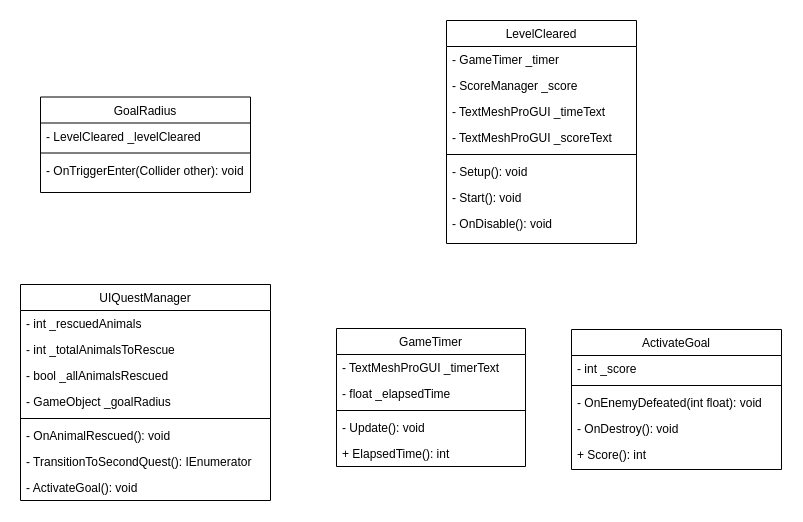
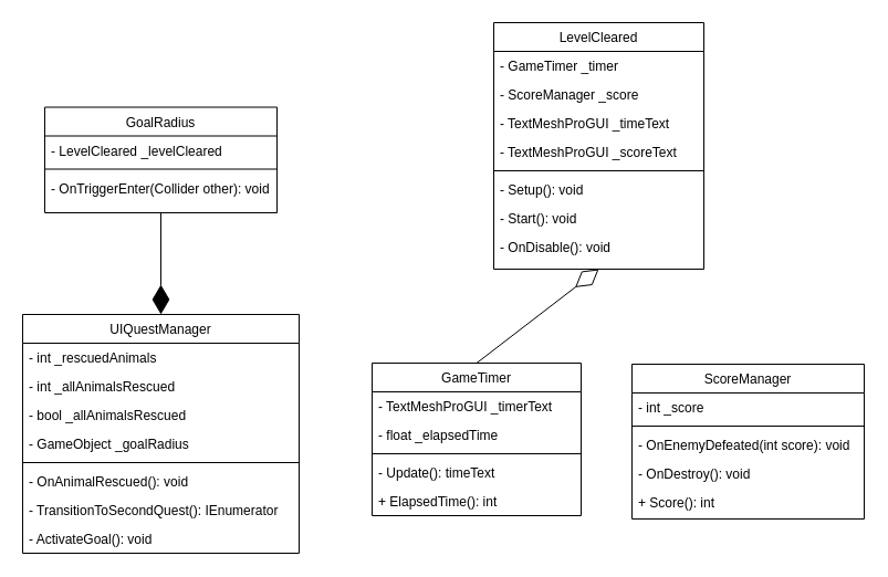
+ <mxCell id="37" value="" style="endArrow=diamondThin;endFill=1;endSize=24;html=1;rounded=0;exitX=0.5;exitY=1;exitDx=0;exitDy=0;entryX=0.5;entryY=0;entryDx=0;entryDy=0;" parent="1" source="32" target="2" edge="1"><mxGeometry width="160" relative="1" as="geometry"><mxPoint x="316" y="324" as="sourcePoint" /><mxPoint x="476" y="324" as="targetPoint" /></mxGeometry></mxCell>
+ <mxCell id="36" value="" style="endArrow=diamondThin;endFill=0;endSize=24;html=1;rounded=0;exitX=0.5;exitY=0;exitDx=0;exitDy=0;entryX=0.5;entryY=1;entryDx=0;entryDy=0;" parent="1" source="17" target="23" edge="1"><mxGeometry width="160" relative="1" as="geometry"><mxPoint x="316" y="324" as="sourcePoint" /><mxPoint x="386" y="274" as="targetPoint" /></mxGeometry></mxCell>
- <mxCell id="11" value="ActivateGoal" style="swimlane;fontStyle=0;align=center;verticalAlign=top;childLayout=stackLayout;horizontal=1;startSize=26;horizontalStack=0;resizeParent=1;resizeLast=0;collapsible=1;marginBottom=0;rounded=0;shadow=0;strokeWidth=1;" parent="1" vertex="1"><mxGeometry x="571" y="329" width="210" height="140" as="geometry"><mxRectangle x="550" y="140" width="160" height="26" as="alternateBounds" /></mxGeometry></mxCell>
+ <mxCell id="11" value="ScoreManager" style="swimlane;fontStyle=0;align=center;verticalAlign=top;childLayout=stackLayout;horizontal=1;startSize=26;horizontalStack=0;resizeParent=1;resizeLast=0;collapsible=1;marginBottom=0;rounded=0;shadow=0;strokeWidth=1;" parent="1" vertex="1"><mxGeometry x="571" y="329" width="210" height="140" as="geometry"><mxRectangle x="550" y="140" width="160" height="26" as="alternateBounds" /></mxGeometry></mxCell>
- <mxCell id="4" value="- int _totalAnimalsToRescue" style="text;align=left;verticalAlign=top;spacingLeft=4;spacingRight=4;overflow=hidden;rotatable=0;points=[[0,0.5],[1,0.5]];portConstraint=eastwest;rounded=0;shadow=0;html=0;" parent="2" vertex="1"><mxGeometry y="52" width="250" height="26" as="geometry" /></mxCell>
+ <mxCell id="4" value="- int _allAnimalsRescued" style="text;align=left;verticalAlign=top;spacingLeft=4;spacingRight=4;overflow=hidden;rotatable=0;points=[[0,0.5],[1,0.5]];portConstraint=eastwest;rounded=0;shadow=0;html=0;" parent="2" vertex="1"><mxGeometry y="52" width="250" height="26" as="geometry" /></mxCell>
- <mxCell id="14" value="- OnEnemyDefeated(int float): void" style="text;align=left;verticalAlign=top;spacingLeft=4;spacingRight=4;overflow=hidden;rotatable=0;points=[[0,0.5],[1,0.5]];portConstraint=eastwest;" parent="11" vertex="1"><mxGeometry y="60" width="210" height="26" as="geometry" /></mxCell>
+ <mxCell id="14" value="- OnEnemyDefeated(int score): void" style="text;align=left;verticalAlign=top;spacingLeft=4;spacingRight=4;overflow=hidden;rotatable=0;points=[[0,0.5],[1,0.5]];portConstraint=eastwest;" parent="11" vertex="1"><mxGeometry y="60" width="210" height="26" as="geometry" /></mxCell>
- <mxCell id="21" value="- Update(): void&#10;" style="text;align=left;verticalAlign=top;spacingLeft=4;spacingRight=4;overflow=hidden;rotatable=0;points=[[0,0.5],[1,0.5]];portConstraint=eastwest;" parent="17" vertex="1"><mxGeometry y="86" width="189" height="26" as="geometry" /></mxCell>
+ <mxCell id="21" value="- Update(): timeText&#10;" style="text;align=left;verticalAlign=top;spacingLeft=4;spacingRight=4;overflow=hidden;rotatable=0;points=[[0,0.5],[1,0.5]];portConstraint=eastwest;" parent="17" vertex="1"><mxGeometry y="86" width="189" height="26" as="geometry" /></mxCell>
